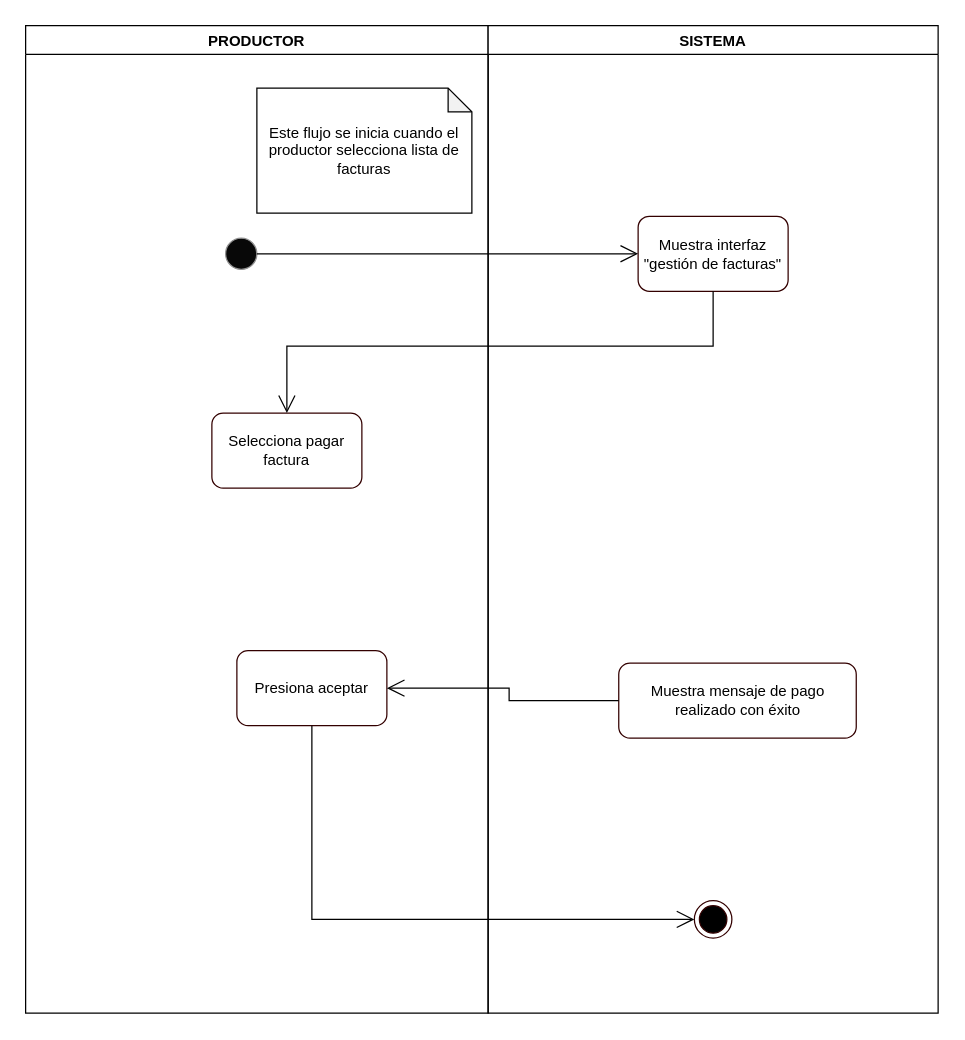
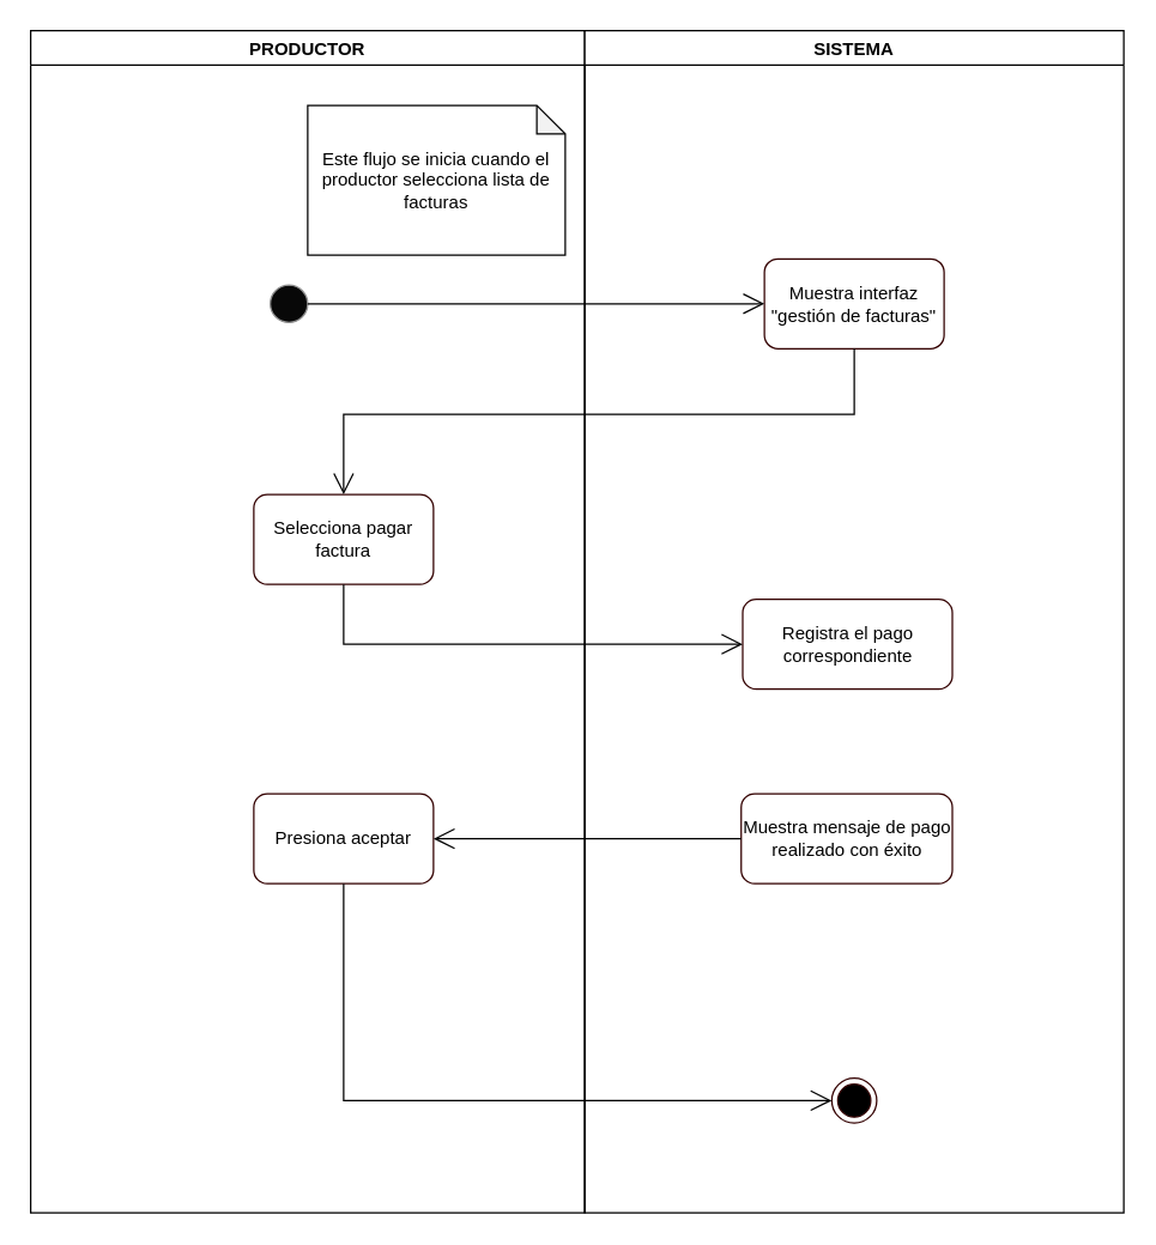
+ <mxCell id="15" style="edgeStyle=orthogonalEdgeStyle;rounded=0;orthogonalLoop=1;jettySize=auto;html=1;exitX=0.5;exitY=1;exitDx=0;exitDy=0;entryX=0;entryY=0.5;entryDx=0;entryDy=0;endSize=12;endArrow=open;endFill=0;" parent="1" source="6" target="9" edge="1"><mxGeometry relative="1" as="geometry" /></mxCell>
+ <mxCell id="9" value="Registra el pago correspondiente" style="rounded=1;whiteSpace=wrap;html=1;strokeColor=#330000;fillColor=#FFFFFF;gradientColor=none;" parent="7" vertex="1"><mxGeometry x="105.5" y="380" width="140" height="60" as="geometry" /></mxCell>
- <mxCell id="5" value="Presiona aceptar" style="rounded=1;whiteSpace=wrap;html=1;strokeColor=#330000;fillColor=#FFFFFF;gradientColor=none;" parent="2" vertex="1"><mxGeometry x="169" y="500" width="120" height="60" as="geometry" /></mxCell>
+ <mxCell id="5" value="Presiona aceptar" style="rounded=1;whiteSpace=wrap;html=1;strokeColor=#330000;fillColor=#FFFFFF;gradientColor=none;" parent="2" vertex="1"><mxGeometry x="149" y="510" width="120" height="60" as="geometry" /></mxCell>
- <mxCell id="10" value="Muestra mensaje de pago realizado con éxito" style="rounded=1;whiteSpace=wrap;html=1;strokeColor=#330000;fillColor=#FFFFFF;gradientColor=none;" parent="7" vertex="1"><mxGeometry x="104.5" y="510" width="190" height="60" as="geometry" /></mxCell>
+ <mxCell id="10" value="Muestra mensaje de pago realizado con éxito" style="rounded=1;whiteSpace=wrap;html=1;strokeColor=#330000;fillColor=#FFFFFF;gradientColor=none;" parent="7" vertex="1"><mxGeometry x="104.5" y="510" width="141" height="60" as="geometry" /></mxCell>
